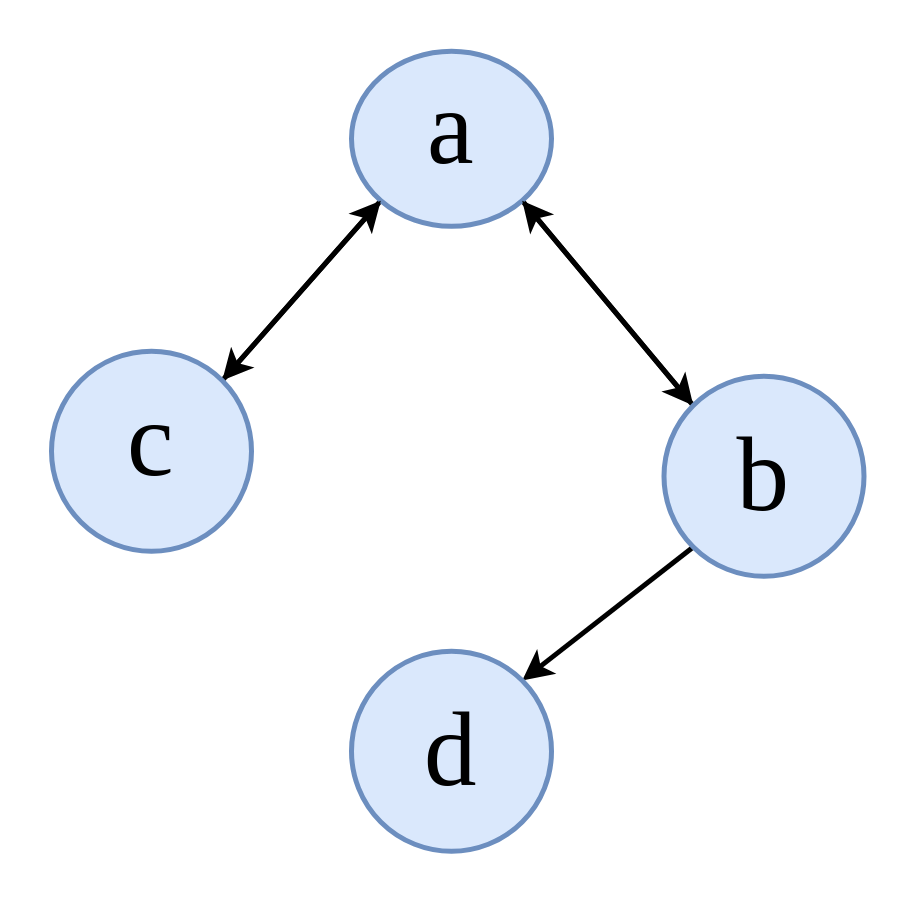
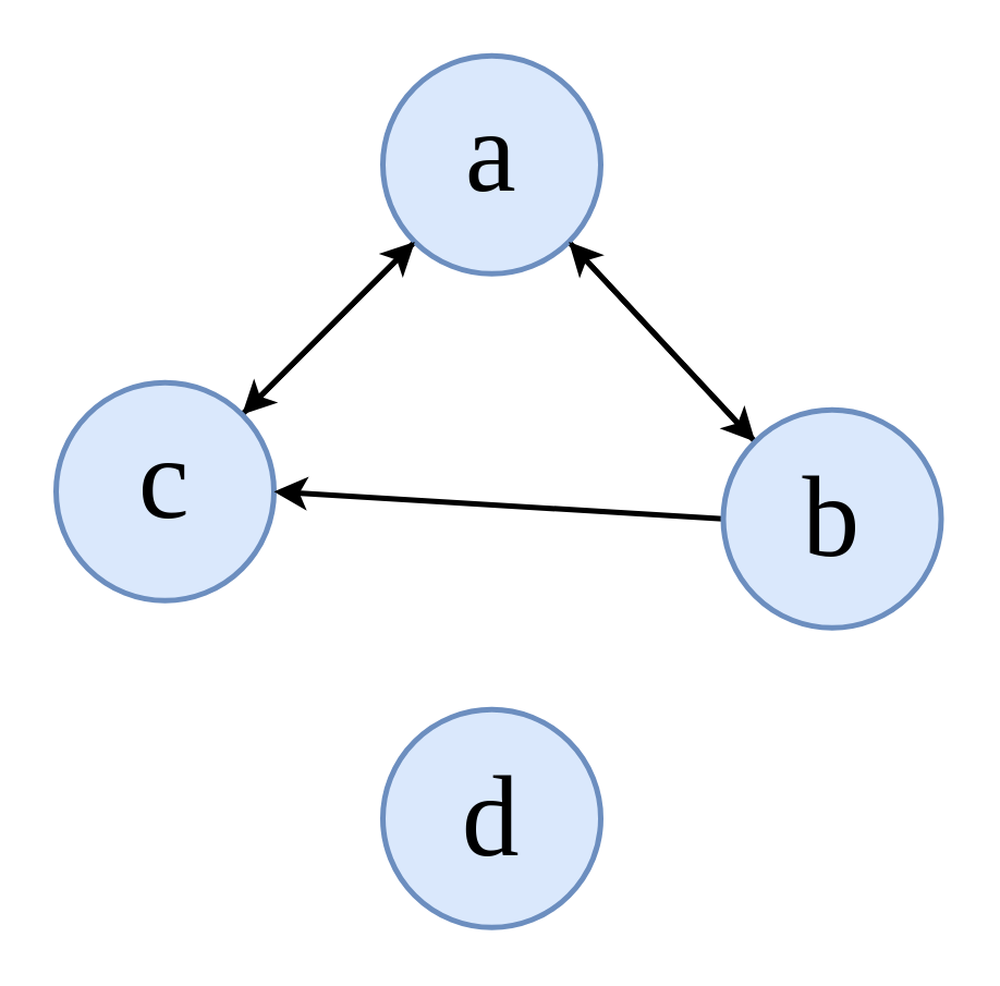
- <mxCell id="4" value="&lt;font style=&quot;font-size: 42px&quot;&gt;a&lt;/font&gt;" style="ellipse;whiteSpace=wrap;html=1;aspect=fixed;verticalAlign=middle;labelPosition=center;verticalLabelPosition=middle;align=center;fontFamily=Times New Roman;fontStyle=0;fillColor=#dae8fc;strokeColor=#6c8ebf;horizontal=1;labelBackgroundColor=none;spacingTop=-8;strokeWidth=2;" parent="1" vertex="1"><mxGeometry x="140" y="20" width="80" height="70" as="geometry" /></mxCell>
+ <mxCell id="4" value="&lt;font style=&quot;font-size: 42px&quot;&gt;a&lt;/font&gt;" style="ellipse;whiteSpace=wrap;html=1;aspect=fixed;verticalAlign=middle;labelPosition=center;verticalLabelPosition=middle;align=center;fontFamily=Times New Roman;fontStyle=0;fillColor=#dae8fc;strokeColor=#6c8ebf;horizontal=1;labelBackgroundColor=none;spacingTop=-8;strokeWidth=2;" parent="1" vertex="1"><mxGeometry x="140" y="20" width="80" height="80" as="geometry" /></mxCell>
+ <mxCell id="9" style="edgeStyle=none;rounded=0;orthogonalLoop=1;jettySize=auto;html=1;exitX=0;exitY=0.5;exitDx=0;exitDy=0;entryX=1;entryY=0.5;entryDx=0;entryDy=0;fontFamily=Times New Roman;fontSize=30;strokeWidth=2;" parent="1" source="10" target="6" edge="1"><mxGeometry relative="1" as="geometry" /></mxCell>
- <mxCell id="7" style="edgeStyle=none;rounded=0;orthogonalLoop=1;jettySize=auto;html=1;exitX=0;exitY=1;exitDx=0;exitDy=0;entryX=1;entryY=0;entryDx=0;entryDy=0;fontFamily=Times New Roman;fontSize=30;strokeWidth=2;" parent="1" source="10" target="11" edge="1"><mxGeometry relative="1" as="geometry" /></mxCell>
